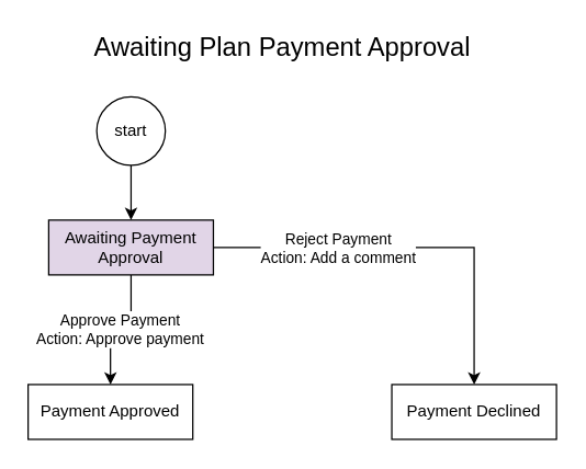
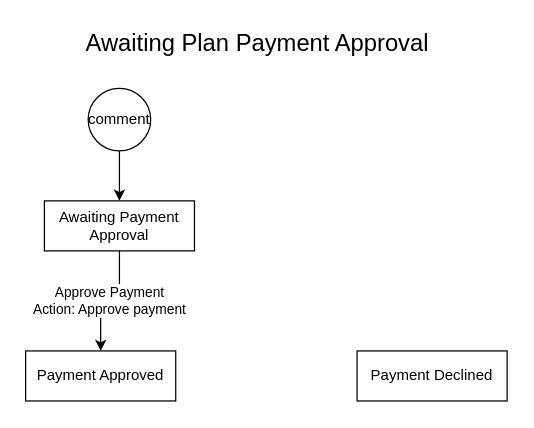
- <mxCell id="4" value="start" style="ellipse;whiteSpace=wrap;html=1;" vertex="1" parent="1"><mxGeometry x="70" y="70" width="50" height="50" as="geometry" /></mxCell>
+ <mxCell id="4" value="comment" style="ellipse;whiteSpace=wrap;html=1;" vertex="1" parent="1"><mxGeometry x="70" y="70" width="50" height="50" as="geometry" /></mxCell>
- <mxCell id="8" value="Awaiting Payment Approval" style="rounded=0;whiteSpace=wrap;html=1;fillColor=#e1d5e7;" vertex="1" parent="1"><mxGeometry x="35" y="160" width="120" height="40" as="geometry" /></mxCell>
+ <mxCell id="8" value="Awaiting Payment Approval" style="rounded=0;whiteSpace=wrap;html=1;" vertex="1" parent="1"><mxGeometry x="35" y="160" width="120" height="40" as="geometry" /></mxCell>
- <mxCell id="6" style="edgeStyle=orthogonalEdgeStyle;rounded=0;orthogonalLoop=1;jettySize=auto;html=1;exitX=1;exitY=0.5;exitDx=0;exitDy=0;entryX=0.5;entryY=0;entryDx=0;entryDy=0;" edge="1" parent="1" source="8" target="10"><mxGeometry relative="1" as="geometry" /></mxCell>
- <mxCell id="7" value="Reject Payment&lt;br&gt;Action: Add a comment" style="edgeLabel;html=1;align=center;verticalAlign=middle;resizable=0;points=[];" vertex="1" connectable="0" parent="6"><mxGeometry x="-0.221" y="2" relative="1" as="geometry"><mxPoint x="-23" y="2" as="offset" /></mxGeometry></mxCell>
